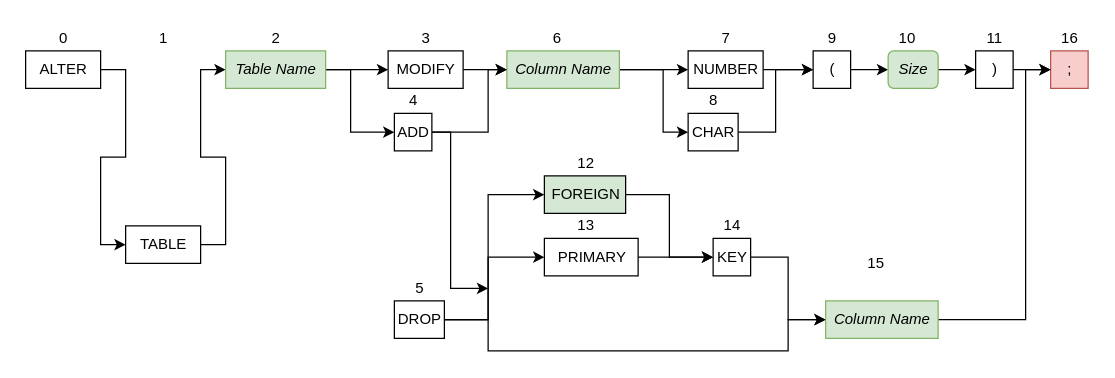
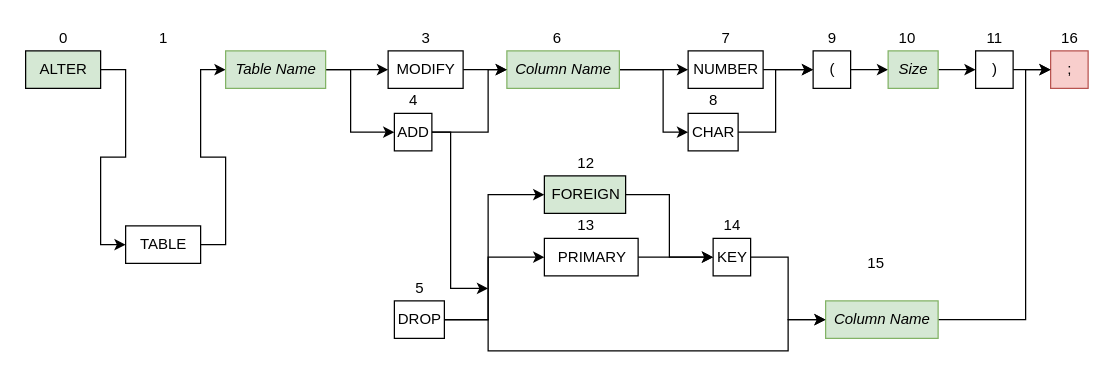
- <mxCell id="16" value="2" style="text;html=1;align=center;verticalAlign=middle;resizable=0;points=[];autosize=1;" parent="1" vertex="1"><mxGeometry x="210" y="20" width="20" height="20" as="geometry" /></mxCell>
- <mxCell id="3" value="ALTER" style="html=1;" parent="1" vertex="1"><mxGeometry y="40" width="60" height="30" as="geometry" x="20" /></mxCell>
+ <mxCell id="3" value="ALTER" style="html=1;fillColor=#d5e8d4;" parent="1" vertex="1"><mxGeometry y="40" width="60" height="30" as="geometry" x="20" /></mxCell>
- <mxCell id="49" value="&lt;i&gt;Size&lt;/i&gt;" style="html=1;fillColor=#d5e8d4;strokeColor=#82b366;rounded=1;" parent="1" vertex="1"><mxGeometry x="710" y="40" width="40" height="30" as="geometry" /></mxCell>
+ <mxCell id="49" value="&lt;i&gt;Size&lt;/i&gt;" style="html=1;fillColor=#d5e8d4;strokeColor=#82b366;" parent="1" vertex="1"><mxGeometry x="710" y="40" width="40" height="30" as="geometry" /></mxCell>
